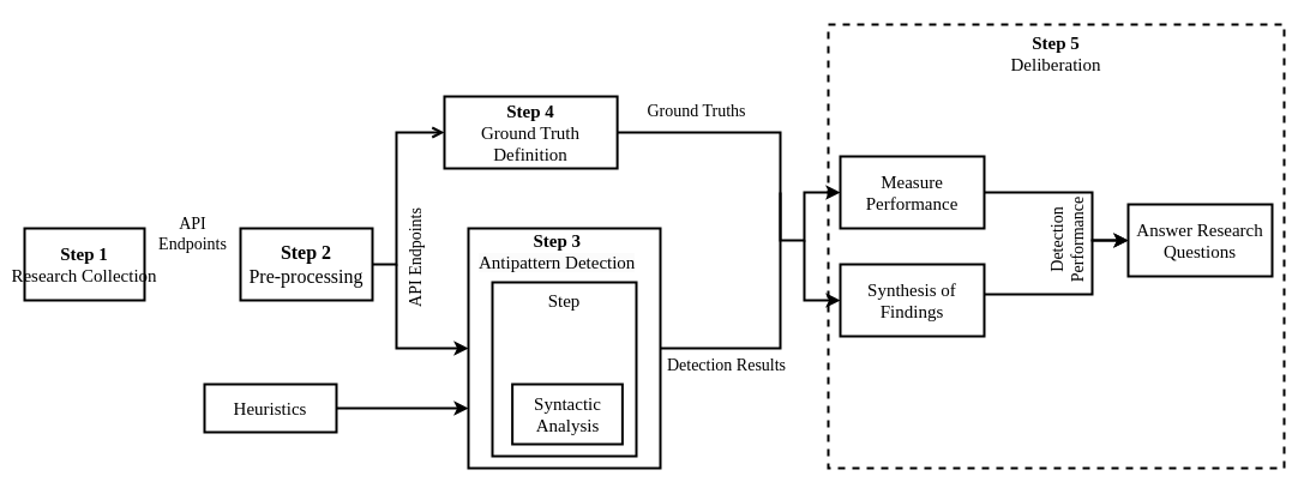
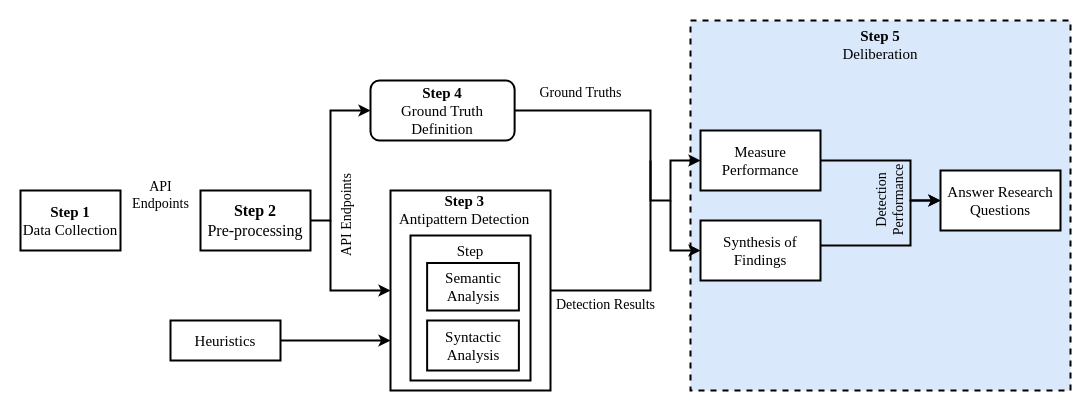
- <mxCell id="4" value="" style="endArrow=open;html=1;rounded=0;strokeWidth=2;entryX=0;entryY=0.5;entryDx=0;entryDy=0;fontStyle=0;exitX=1;exitY=0.5;exitDx=0;exitDy=0;fontFamily=Times New Roman;fontSize=15;" parent="1" source="10" target="8" edge="1"><mxGeometry width="50" height="50" relative="1" as="geometry"><mxPoint x="310" y="220" as="sourcePoint" /><mxPoint x="490" y="130" as="targetPoint" /><Array as="points"><mxPoint x="330" y="220" /><mxPoint x="330" y="110" /></Array></mxGeometry></mxCell>
+ <mxCell id="4" value="" style="endArrow=classic;html=1;rounded=0;strokeWidth=2;entryX=0;entryY=0.5;entryDx=0;entryDy=0;fontStyle=0;exitX=1;exitY=0.5;exitDx=0;exitDy=0;fontFamily=Times New Roman;fontSize=15;" parent="1" source="10" target="8" edge="1"><mxGeometry width="50" height="50" relative="1" as="geometry"><mxPoint x="310" y="220" as="sourcePoint" /><mxPoint x="490" y="130" as="targetPoint" /><Array as="points"><mxPoint x="330" y="220" /><mxPoint x="330" y="110" /></Array></mxGeometry></mxCell>
- <mxCell id="8" value="&lt;span style=&quot;border-color: var(--border-color); font-size: 15px;&quot;&gt;&lt;b style=&quot;font-size: 15px;&quot;&gt;Step 4&lt;/b&gt;&lt;/span&gt;&lt;font style=&quot;font-size: 15px;&quot;&gt;&lt;span style=&quot;font-size: 15px;&quot;&gt;&lt;br style=&quot;font-size: 15px;&quot;&gt;&lt;/span&gt;&lt;/font&gt;&lt;div style=&quot;font-size: 15px;&quot;&gt;&lt;span style=&quot;border-color: var(--border-color); font-size: 15px;&quot;&gt;Ground Truth&lt;/span&gt;&lt;/div&gt;&lt;div style=&quot;font-size: 15px;&quot;&gt;&lt;span style=&quot;border-color: var(--border-color); font-size: 15px;&quot;&gt;Definition&lt;/span&gt;&lt;/div&gt;" style="rounded=0;whiteSpace=wrap;html=1;strokeWidth=2;container=0;fontStyle=0;fontFamily=Times New Roman;fontSize=15;" parent="1" vertex="1"><mxGeometry x="370" y="80" width="144.12" height="60" as="geometry" /></mxCell>
+ <mxCell id="8" value="&lt;span style=&quot;border-color: var(--border-color); font-size: 15px;&quot;&gt;&lt;b style=&quot;font-size: 15px;&quot;&gt;Step 4&lt;/b&gt;&lt;/span&gt;&lt;font style=&quot;font-size: 15px;&quot;&gt;&lt;span style=&quot;font-size: 15px;&quot;&gt;&lt;br style=&quot;font-size: 15px;&quot;&gt;&lt;/span&gt;&lt;/font&gt;&lt;div style=&quot;font-size: 15px;&quot;&gt;&lt;span style=&quot;border-color: var(--border-color); font-size: 15px;&quot;&gt;Ground Truth&lt;/span&gt;&lt;/div&gt;&lt;div style=&quot;font-size: 15px;&quot;&gt;&lt;span style=&quot;border-color: var(--border-color); font-size: 15px;&quot;&gt;Definition&lt;/span&gt;&lt;/div&gt;" style="whiteSpace=wrap;html=1;strokeWidth=2;container=0;fontStyle=0;fontFamily=Times New Roman;fontSize=15;rounded=1;" parent="1" vertex="1"><mxGeometry x="370" y="80" width="144.12" height="60" as="geometry" /></mxCell>
- <mxCell id="15" value="&lt;b style=&quot;font-size: 15px;&quot;&gt;&lt;font style=&quot;font-size: 15px;&quot;&gt;Step 5&lt;/font&gt;&lt;/b&gt;&lt;div style=&quot;font-size: 15px;&quot;&gt;&lt;div style=&quot;font-size: 15px;&quot;&gt;&lt;font style=&quot;font-size: 15px;&quot;&gt;Deliberation&lt;/font&gt;&lt;/div&gt;&lt;div style=&quot;font-weight: bold; font-size: 15px;&quot;&gt;&lt;br style=&quot;font-size: 15px;&quot;&gt;&lt;/div&gt;&lt;/div&gt;" style="rounded=0;whiteSpace=wrap;html=1;verticalAlign=top;fontFamily=Times New Roman;dashed=1;strokeWidth=2;fontSize=15;" vertex="1" parent="1"><mxGeometry x="690" y="20" width="380" height="370" as="geometry" /></mxCell>
+ <mxCell id="15" value="&lt;b style=&quot;font-size: 15px;&quot;&gt;&lt;font style=&quot;font-size: 15px;&quot;&gt;Step 5&lt;/font&gt;&lt;/b&gt;&lt;div style=&quot;font-size: 15px;&quot;&gt;&lt;div style=&quot;font-size: 15px;&quot;&gt;&lt;font style=&quot;font-size: 15px;&quot;&gt;Deliberation&lt;/font&gt;&lt;/div&gt;&lt;div style=&quot;font-weight: bold; font-size: 15px;&quot;&gt;&lt;br style=&quot;font-size: 15px;&quot;&gt;&lt;/div&gt;&lt;/div&gt;" style="rounded=0;whiteSpace=wrap;html=1;verticalAlign=top;fontFamily=Times New Roman;dashed=1;strokeWidth=2;fontSize=15;fillColor=#dae8fc;" vertex="1" parent="1"><mxGeometry x="690" y="20" width="380" height="370" as="geometry" /></mxCell>
- <mxCell id="9" value="&lt;font style=&quot;font-size: 15px;&quot;&gt;&lt;span style=&quot;font-size: 15px;&quot;&gt;&lt;b style=&quot;font-size: 15px;&quot;&gt;Step 1&lt;/b&gt;&lt;/span&gt;&lt;/font&gt;&lt;div style=&quot;font-size: 15px;&quot;&gt;&lt;font style=&quot;font-size: 15px;&quot;&gt;&lt;span style=&quot;font-size: 15px;&quot;&gt;Research&amp;nbsp;&lt;/span&gt;&lt;/font&gt;&lt;span style=&quot;font-size: 15px; background-color: initial;&quot;&gt;Collection&lt;/span&gt;&lt;/div&gt;" style="rounded=0;whiteSpace=wrap;html=1;strokeWidth=2;container=0;fontStyle=0;fontFamily=Times New Roman;fontSize=15;" parent="1" vertex="1"><mxGeometry x="20" y="190" width="100" height="60" as="geometry" /></mxCell>
+ <mxCell id="9" value="&lt;font style=&quot;font-size: 15px;&quot;&gt;&lt;span style=&quot;font-size: 15px;&quot;&gt;&lt;b style=&quot;font-size: 15px;&quot;&gt;Step 1&lt;/b&gt;&lt;/span&gt;&lt;/font&gt;&lt;div style=&quot;font-size: 15px;&quot;&gt;&lt;font style=&quot;font-size: 15px;&quot;&gt;&lt;span style=&quot;font-size: 15px;&quot;&gt;Data&amp;nbsp;&lt;/span&gt;&lt;/font&gt;&lt;span style=&quot;font-size: 15px; background-color: initial;&quot;&gt;Collection&lt;/span&gt;&lt;/div&gt;" style="rounded=0;whiteSpace=wrap;html=1;strokeWidth=2;container=0;fontStyle=0;fontFamily=Times New Roman;fontSize=15;" parent="1" vertex="1"><mxGeometry x="20" y="190" width="100" height="60" as="geometry" /></mxCell>
+ <mxCell id="12" value="&lt;div style=&quot;font-size: 15px;&quot;&gt;&lt;font style=&quot;font-size: 15px;&quot;&gt;&lt;span style=&quot;font-size: 15px;&quot;&gt;Semantic Analysis&lt;/span&gt;&lt;/font&gt;&lt;/div&gt;" style="rounded=0;whiteSpace=wrap;html=1;strokeWidth=2;container=0;fontStyle=0;fontFamily=Times New Roman;fontSize=15;" parent="1" vertex="1"><mxGeometry x="426.63" y="262.5" width="91.75" height="47.5" as="geometry" /></mxCell>
